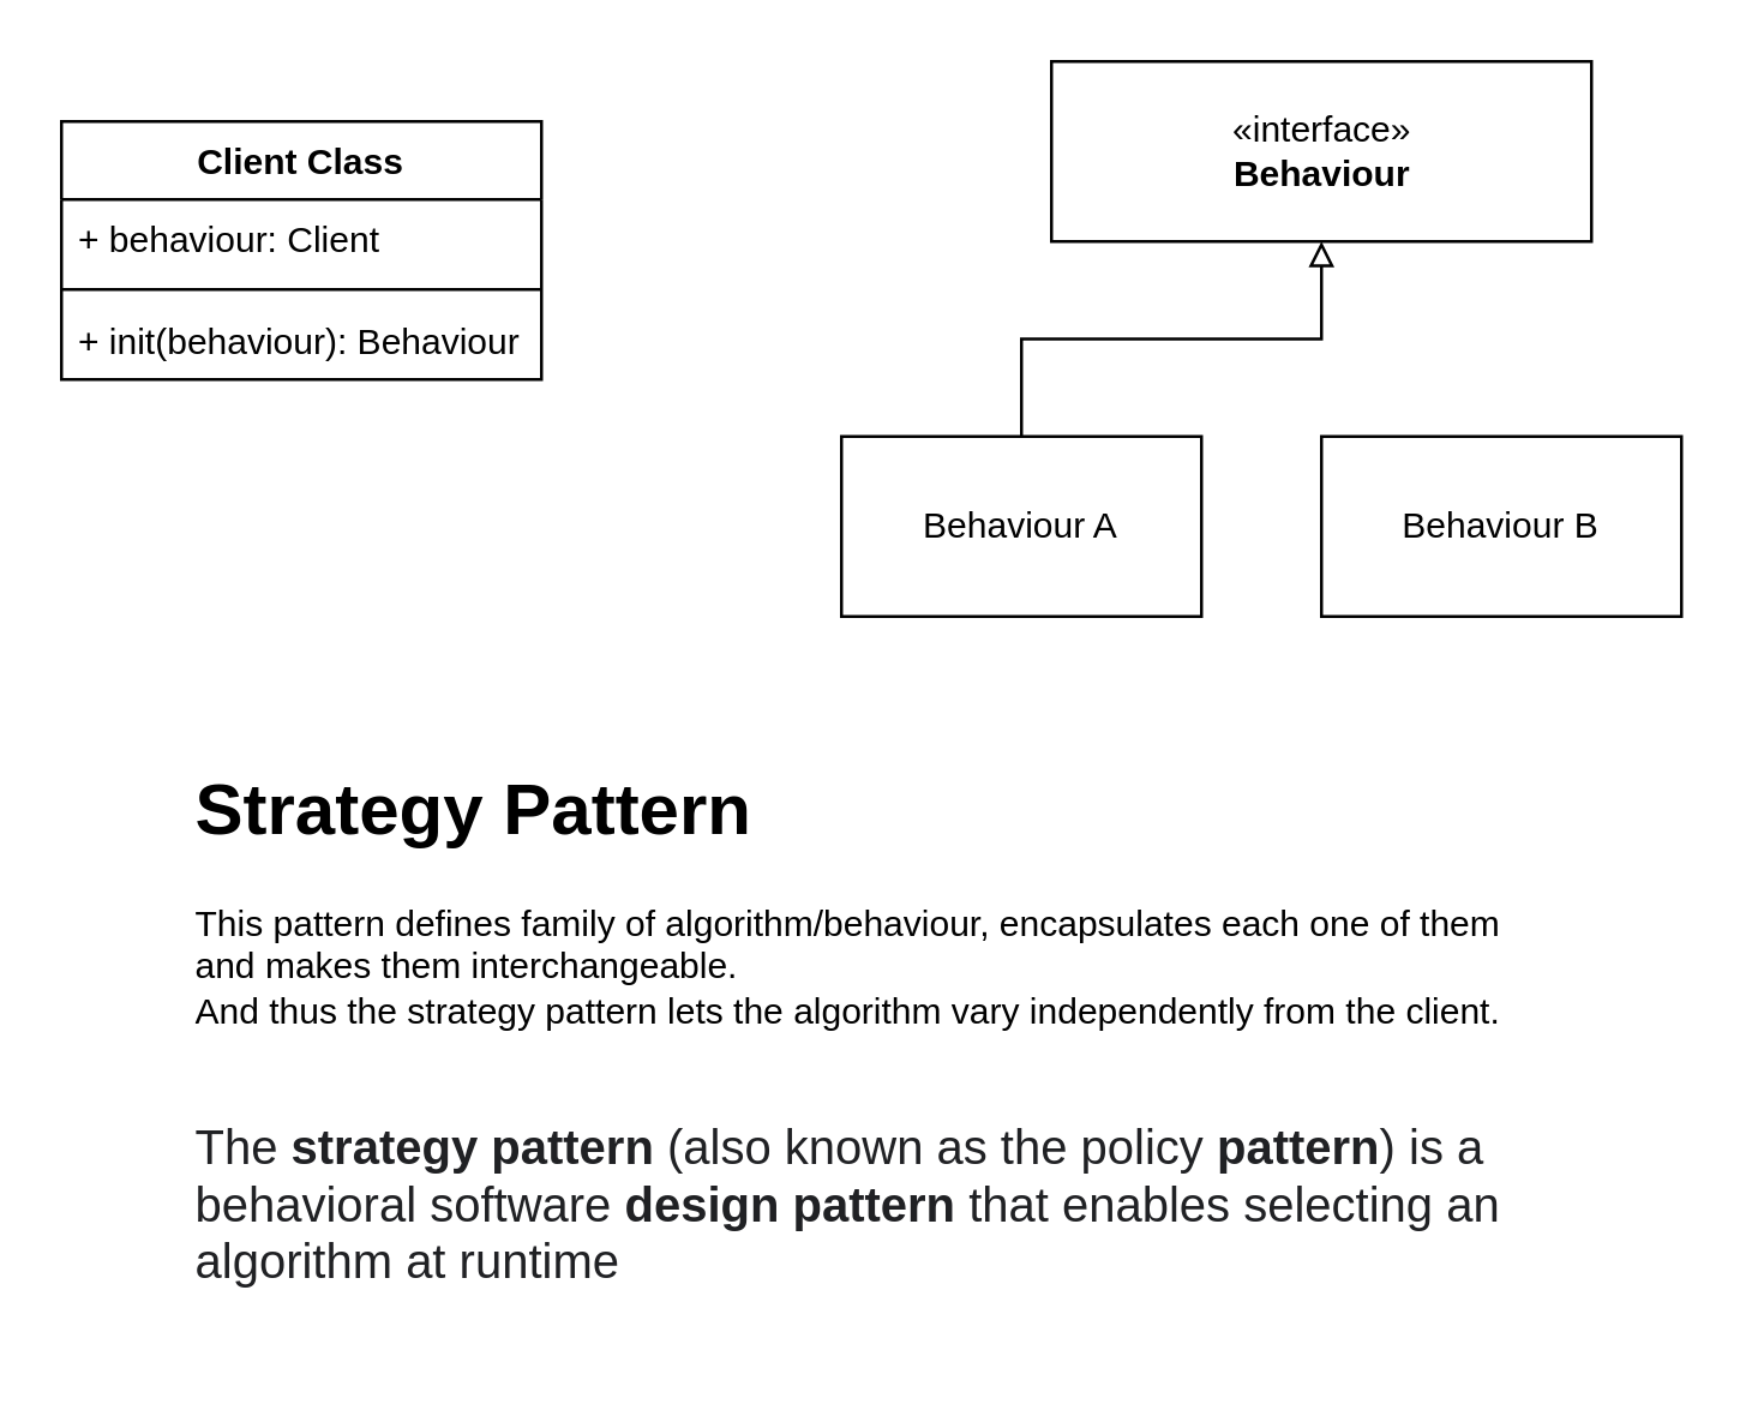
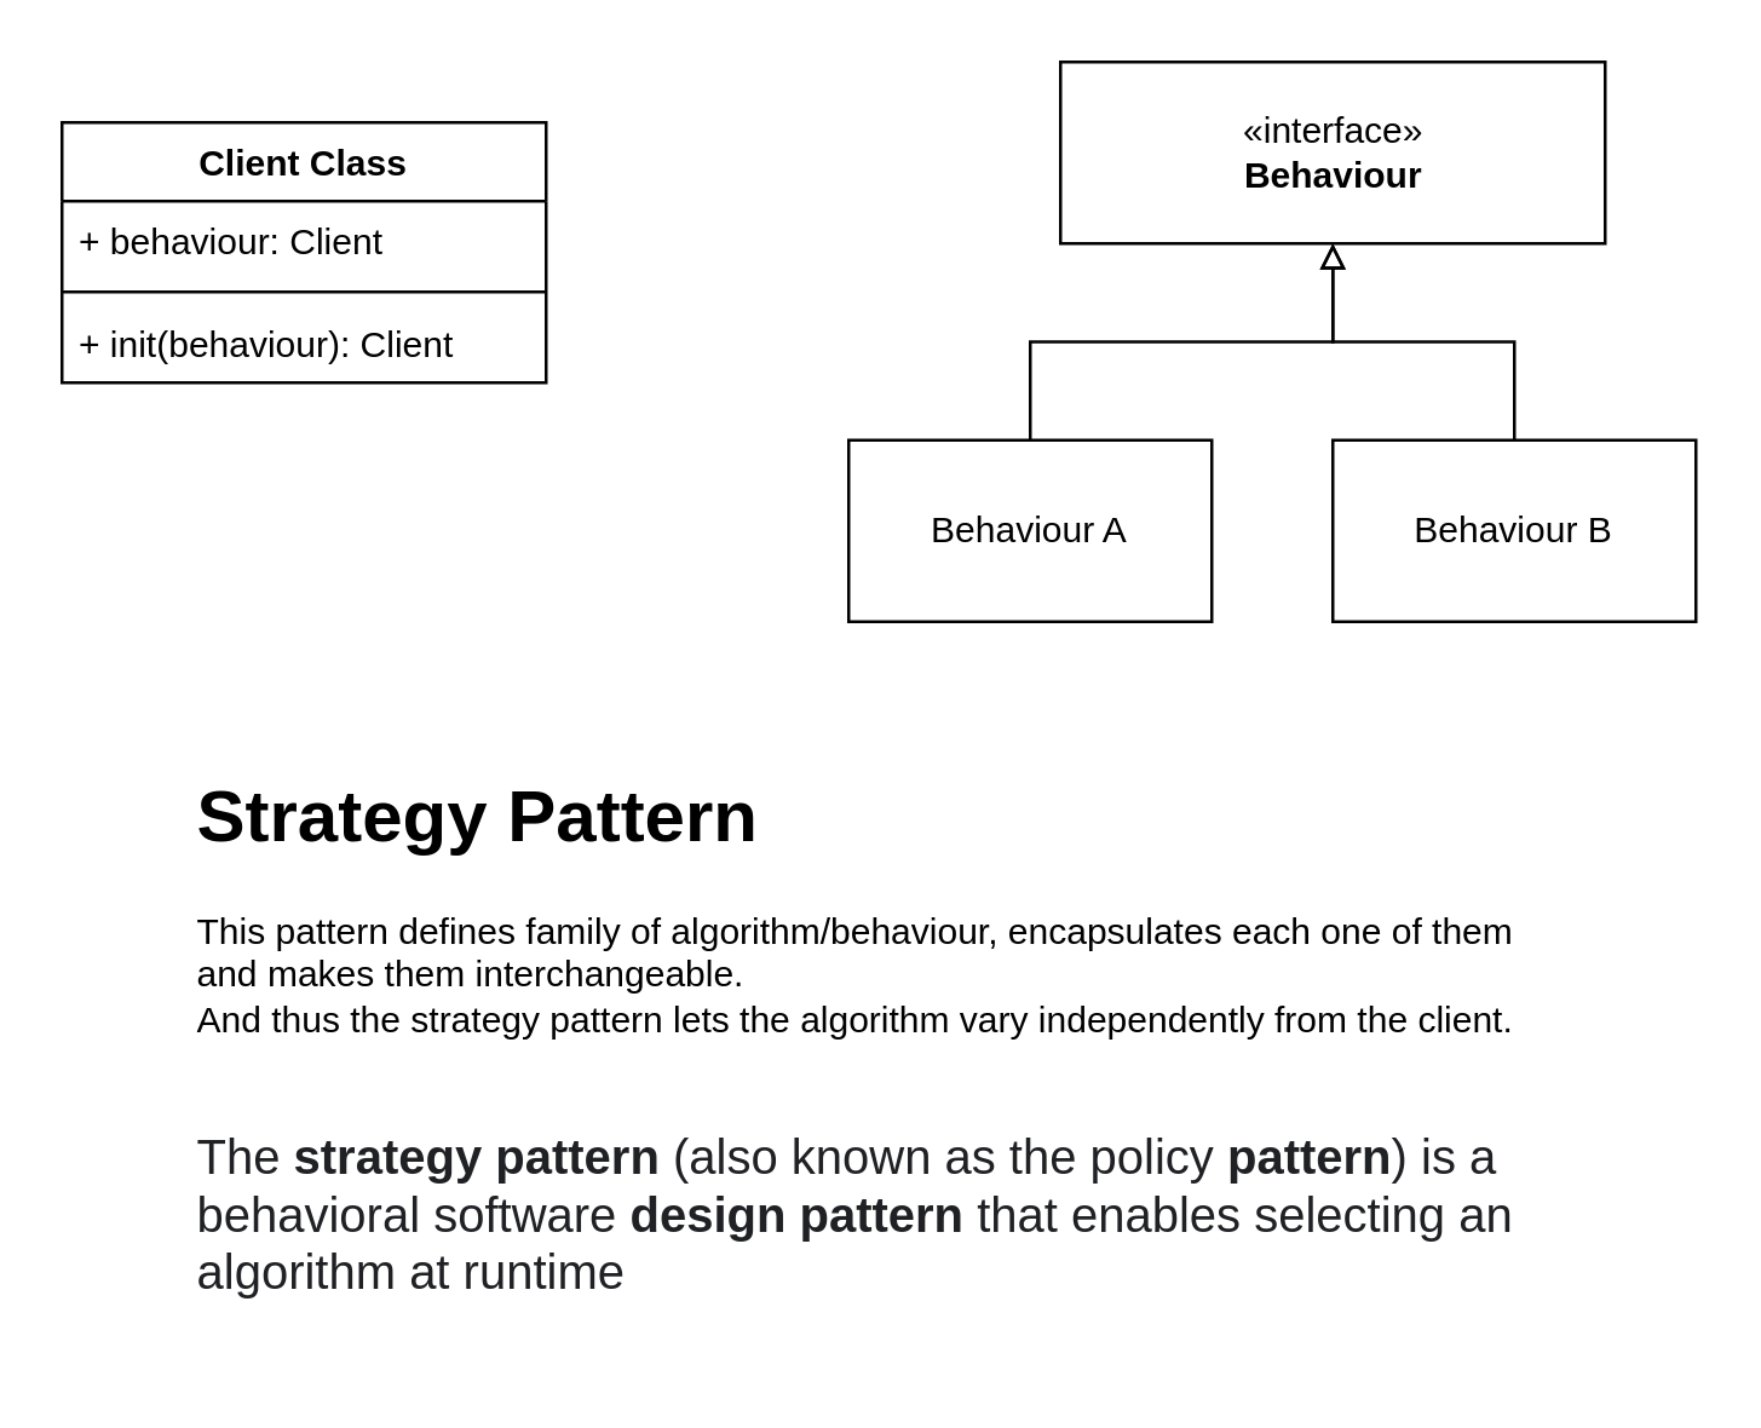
+ <mxCell id="3" style="edgeStyle=orthogonalEdgeStyle;rounded=0;orthogonalLoop=1;jettySize=auto;html=1;entryX=0.5;entryY=0;entryDx=0;entryDy=0;startArrow=block;startFill=0;endArrow=none;endFill=0;" parent="1" source="4" target="10" edge="1"><mxGeometry relative="1" as="geometry" /></mxCell>
- <mxCell id="8" value="+ init(behaviour): Behaviour" style="text;strokeColor=none;fillColor=none;align=left;verticalAlign=top;spacingLeft=4;spacingRight=4;overflow=hidden;rotatable=0;points=[[0,0.5],[1,0.5]];portConstraint=eastwest;" parent="5" vertex="1"><mxGeometry y="60" width="160" height="26" as="geometry" /></mxCell>
+ <mxCell id="8" value="+ init(behaviour): Client" style="text;strokeColor=none;fillColor=none;align=left;verticalAlign=top;spacingLeft=4;spacingRight=4;overflow=hidden;rotatable=0;points=[[0,0.5],[1,0.5]];portConstraint=eastwest;" parent="5" vertex="1"><mxGeometry y="60" width="160" height="26" as="geometry" /></mxCell>
